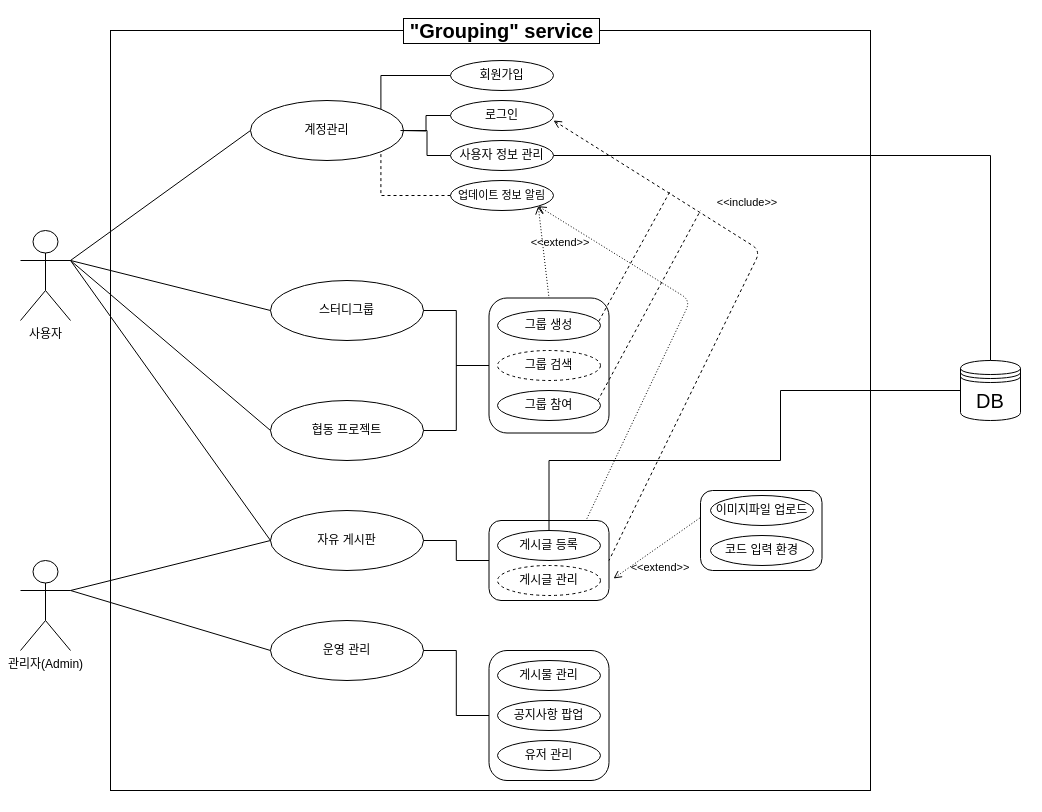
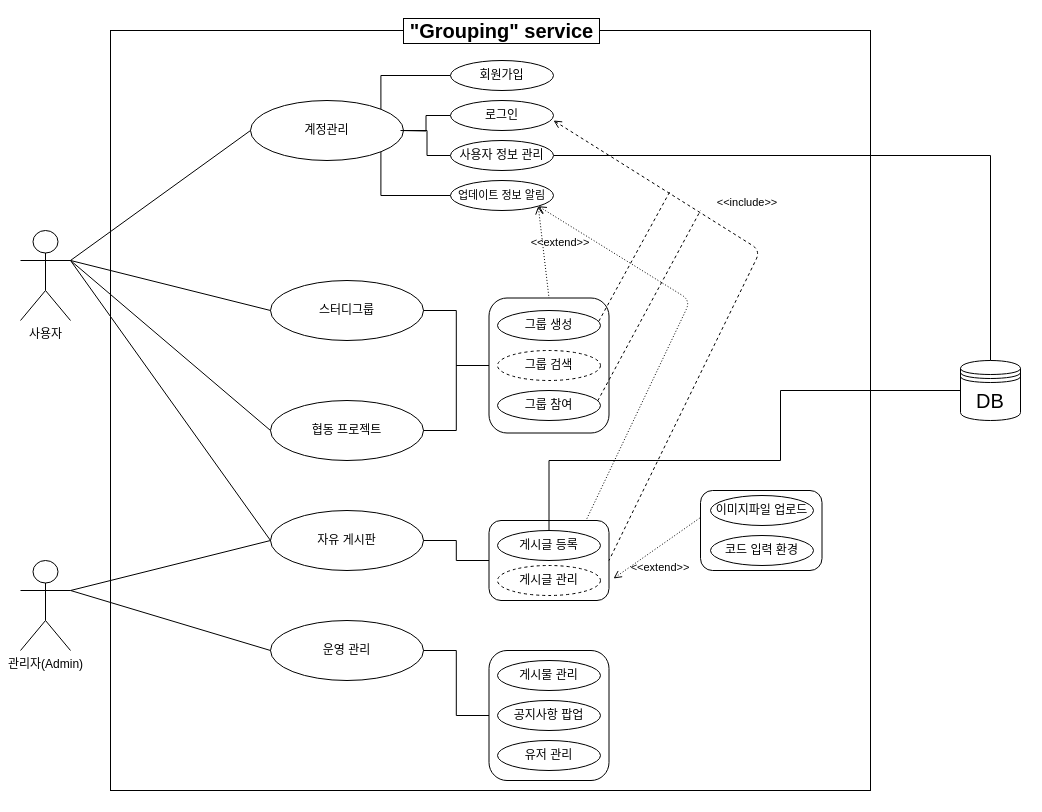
- <mxCell id="21" style="edgeStyle=orthogonalEdgeStyle;rounded=0;orthogonalLoop=1;jettySize=auto;html=1;entryX=1;entryY=1;entryDx=0;entryDy=0;fontSize=16;endArrow=none;endFill=0;dashed=1;" parent="1" source="22" target="4" edge="1"><mxGeometry relative="1" as="geometry" /></mxCell>
+ <mxCell id="21" style="edgeStyle=orthogonalEdgeStyle;rounded=0;orthogonalLoop=1;jettySize=auto;html=1;entryX=1;entryY=1;entryDx=0;entryDy=0;fontSize=16;endArrow=none;endFill=0;" parent="1" source="22" target="4" edge="1"><mxGeometry relative="1" as="geometry" /></mxCell>
